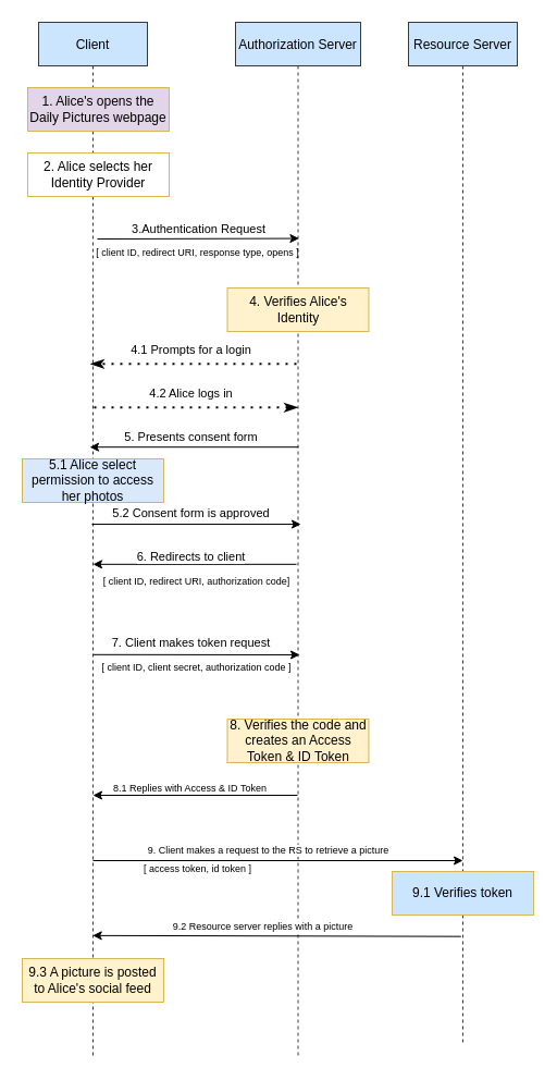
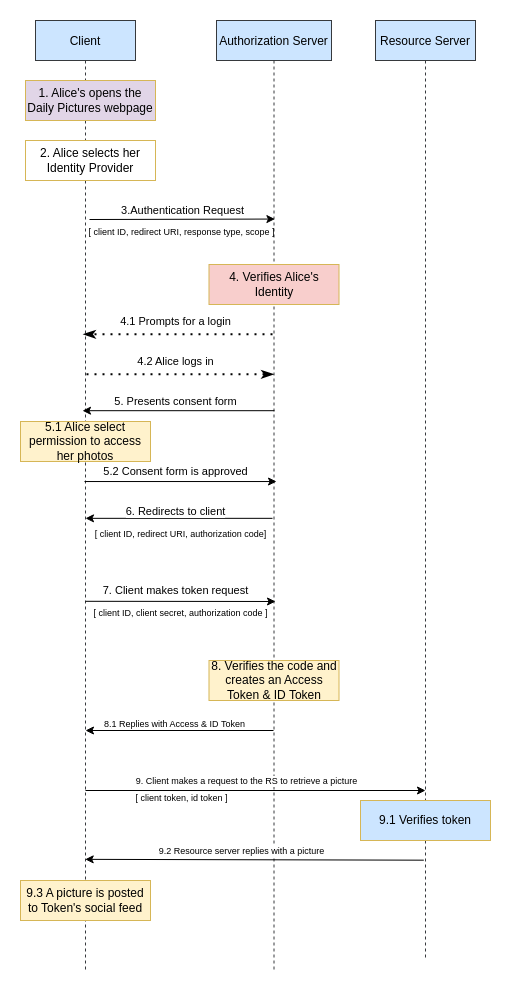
- <mxCell id="9" value="&lt;font style=&quot;font-size: 9px;&quot;&gt;[ client ID, redirect URI, response type, opens ]&lt;/font&gt;" style="text;html=1;align=center;verticalAlign=middle;resizable=0;points=[];autosize=1;strokeColor=none;fontSize=9;" parent="1" vertex="1"><mxGeometry x="81" y="222" width="200" height="20" as="geometry" /></mxCell>
+ <mxCell id="9" value="&lt;font style=&quot;font-size: 9px;&quot;&gt;[ client ID, redirect URI, response type, scope ]&lt;/font&gt;" style="text;html=1;align=center;verticalAlign=middle;resizable=0;points=[];autosize=1;strokeColor=none;fontSize=9;" parent="1" vertex="1"><mxGeometry x="81" y="222" width="200" height="20" as="geometry" /></mxCell>
- <mxCell id="4" value="4. Verifies Alice's Identity" style="rounded=0;whiteSpace=wrap;html=1;fillColor=#fff2cc;strokeColor=#d6b656;" parent="3" vertex="1"><mxGeometry x="-7.5" y="244" width="130" height="40" as="geometry" /></mxCell>
+ <mxCell id="4" value="4. Verifies Alice's Identity" style="rounded=0;whiteSpace=wrap;html=1;fillColor=#f8cecc;strokeColor=#d6b656;" parent="3" vertex="1"><mxGeometry x="-7.5" y="244" width="130" height="40" as="geometry" /></mxCell>
- <mxCell id="13" value="5.1 Alice select permission to access her photos" style="rounded=0;whiteSpace=wrap;html=1;fillColor=#dae8fc;strokeColor=#d6b656;" parent="1" vertex="1"><mxGeometry x="20" y="421" width="130" height="40" as="geometry" /></mxCell>
+ <mxCell id="13" value="5.1 Alice select permission to access her photos" style="rounded=0;whiteSpace=wrap;html=1;fillColor=#fff2cc;strokeColor=#d6b656;" parent="1" vertex="1"><mxGeometry x="20" y="421" width="130" height="40" as="geometry" /></mxCell>
- <mxCell id="27" value="&lt;font style=&quot;font-size: 9px;&quot;&gt;[ access token, id token ]&lt;/font&gt;" style="text;html=1;align=center;verticalAlign=middle;resizable=0;points=[];autosize=1;strokeColor=none;fontSize=9;" parent="1" vertex="1"><mxGeometry x="126" y="788" width="110" height="20" as="geometry" /></mxCell>
+ <mxCell id="27" value="&lt;font style=&quot;font-size: 9px;&quot;&gt;[ client token, id token ]&lt;/font&gt;" style="text;html=1;align=center;verticalAlign=middle;resizable=0;points=[];autosize=1;strokeColor=none;fontSize=9;" parent="1" vertex="1"><mxGeometry x="126" y="788" width="110" height="20" as="geometry" /></mxCell>
- <mxCell id="26" value="9.3 A picture is posted to Alice's social feed" style="rounded=0;whiteSpace=wrap;html=1;fillColor=#fff2cc;strokeColor=#d6b656;" parent="1" vertex="1"><mxGeometry x="20" y="880" width="130" height="40" as="geometry" /></mxCell>
+ <mxCell id="26" value="9.3 A picture is posted to Token's social feed" style="rounded=0;whiteSpace=wrap;html=1;fillColor=#fff2cc;strokeColor=#d6b656;" parent="1" vertex="1"><mxGeometry x="20" y="880" width="130" height="40" as="geometry" /></mxCell>
